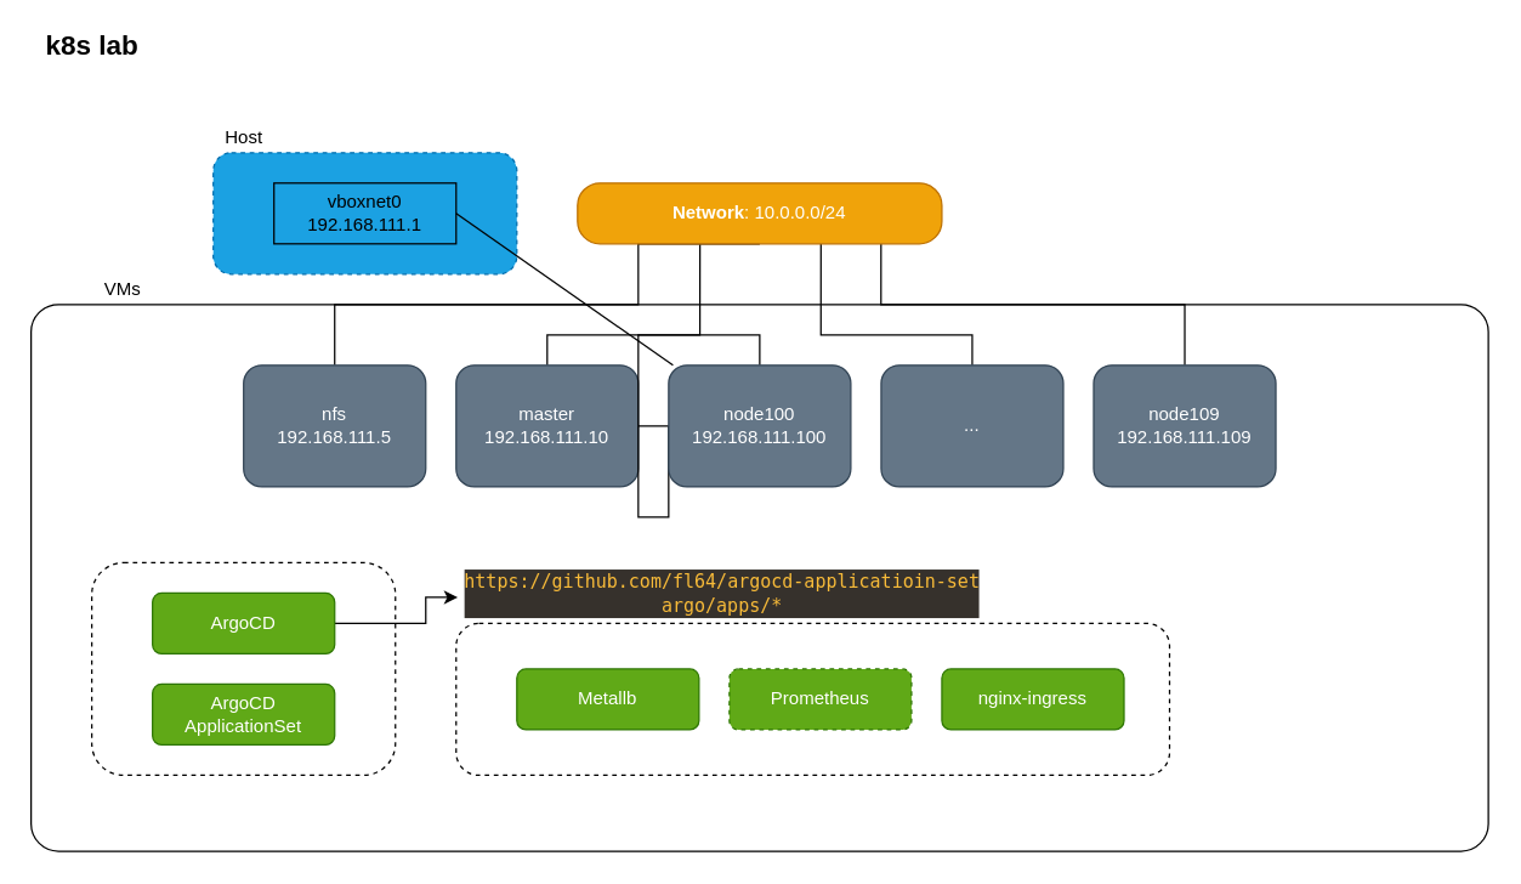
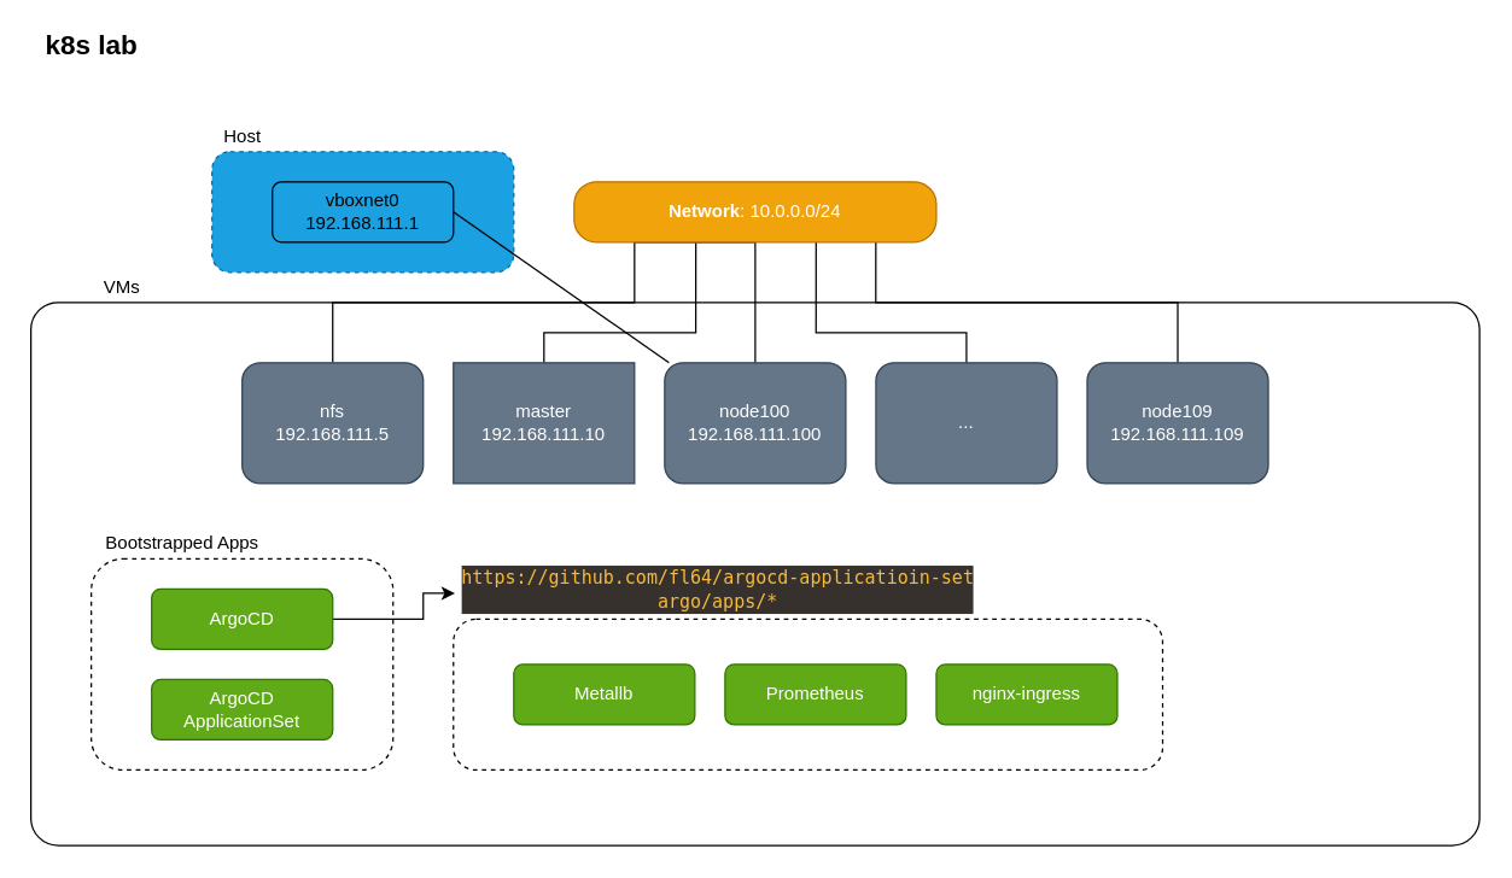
- <mxCell id="16" value="vboxnet0&lt;br&gt;192.168.111.1" style="rounded=0;whiteSpace=wrap;html=1;fillColor=none;" parent="1" vertex="1"><mxGeometry x="180" y="120" width="120" height="40" as="geometry" /></mxCell>
+ <mxCell id="16" value="vboxnet0&lt;br&gt;192.168.111.1" style="whiteSpace=wrap;html=1;fillColor=none;rounded=1;" parent="1" vertex="1"><mxGeometry x="180" y="120" width="120" height="40" as="geometry" /></mxCell>
- <mxCell id="7" value="master&lt;br&gt;192.168.111.10" style="rounded=1;whiteSpace=wrap;html=1;fillColor=#647687;strokeColor=#314354;fontColor=#ffffff;" parent="1" vertex="1"><mxGeometry x="300" y="240" width="120" height="80" as="geometry" /></mxCell>
+ <mxCell id="7" value="master&lt;br&gt;192.168.111.10" style="whiteSpace=wrap;html=1;fillColor=#647687;strokeColor=#314354;fontColor=#ffffff;rounded=0;" parent="1" vertex="1"><mxGeometry x="300" y="240" width="120" height="80" as="geometry" /></mxCell>
- <mxCell id="8" style="rounded=0;orthogonalLoop=1;jettySize=auto;html=1;exitX=0.5;exitY=0;exitDx=0;exitDy=0;endArrow=none;endFill=0;edgeStyle=orthogonalEdgeStyle;" parent="1" source="9" target="7" edge="1"><mxGeometry relative="1" as="geometry" /></mxCell>
+ <mxCell id="8" style="rounded=0;orthogonalLoop=1;jettySize=auto;html=1;exitX=0.5;exitY=0;exitDx=0;exitDy=0;entryX=0.5;entryY=1;entryDx=0;entryDy=0;endArrow=none;endFill=0;edgeStyle=orthogonalEdgeStyle;" parent="1" source="9" target="14" edge="1"><mxGeometry relative="1" as="geometry" /></mxCell>
+ <mxCell id="25" value="Bootstrapped Apps" style="text;html=1;align=center;verticalAlign=middle;resizable=0;points=[];autosize=1;" parent="1" vertex="1"><mxGeometry x="60" y="350" width="120" height="20" as="geometry" /></mxCell>
- <mxCell id="27" value="Prometheus" style="rounded=1;whiteSpace=wrap;html=1;fillColor=#60a917;strokeColor=#2D7600;fontColor=#ffffff;dashed=1;" parent="1" vertex="1"><mxGeometry x="480" y="440" width="120" height="40" as="geometry" /></mxCell>
+ <mxCell id="27" value="Prometheus" style="rounded=1;whiteSpace=wrap;html=1;fillColor=#60a917;strokeColor=#2D7600;fontColor=#ffffff;" parent="1" vertex="1"><mxGeometry x="480" y="440" width="120" height="40" as="geometry" /></mxCell>
